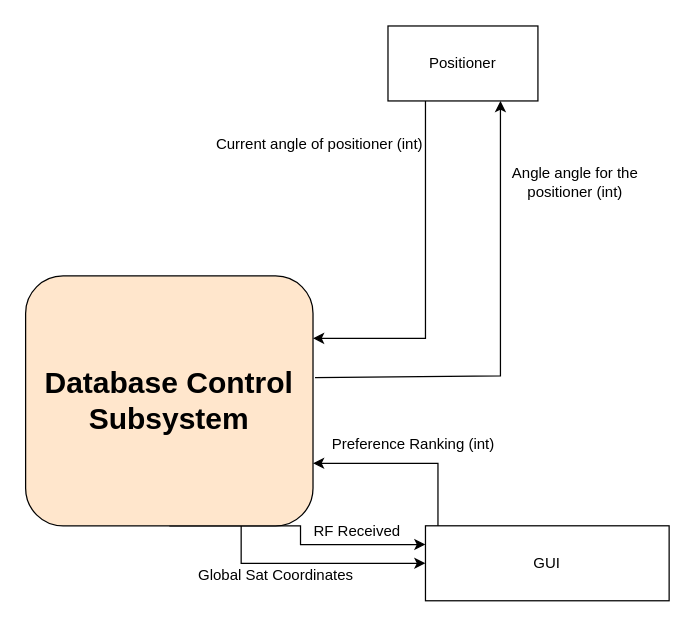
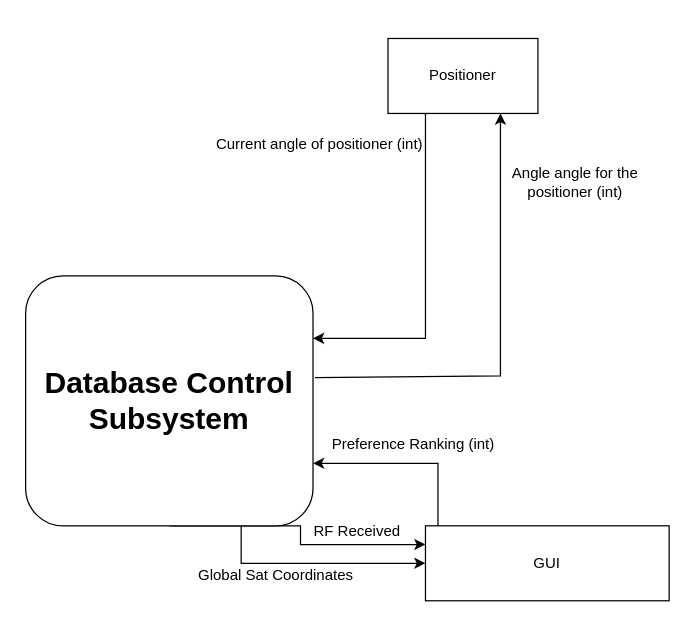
- <mxCell id="6" value="Positioner" style="rounded=0;whiteSpace=wrap;html=1;" parent="1" vertex="1"><mxGeometry x="310" y="20" width="120" height="60" as="geometry" /></mxCell>
+ <mxCell id="6" value="Positioner" style="rounded=0;whiteSpace=wrap;html=1;" parent="1" vertex="1"><mxGeometry x="310" y="30" width="120" height="60" as="geometry" /></mxCell>
- <mxCell id="4" value="&lt;h1&gt;Database Control Subsystem&lt;/h1&gt;" style="rounded=1;whiteSpace=wrap;html=1;fillColor=#ffe6cc;" parent="1" vertex="1"><mxGeometry x="20" y="220" width="230" height="200" as="geometry" /></mxCell>
+ <mxCell id="4" value="&lt;h1&gt;Database Control Subsystem&lt;/h1&gt;" style="rounded=1;whiteSpace=wrap;html=1;" parent="1" vertex="1"><mxGeometry x="20" y="220" width="230" height="200" as="geometry" /></mxCell>
